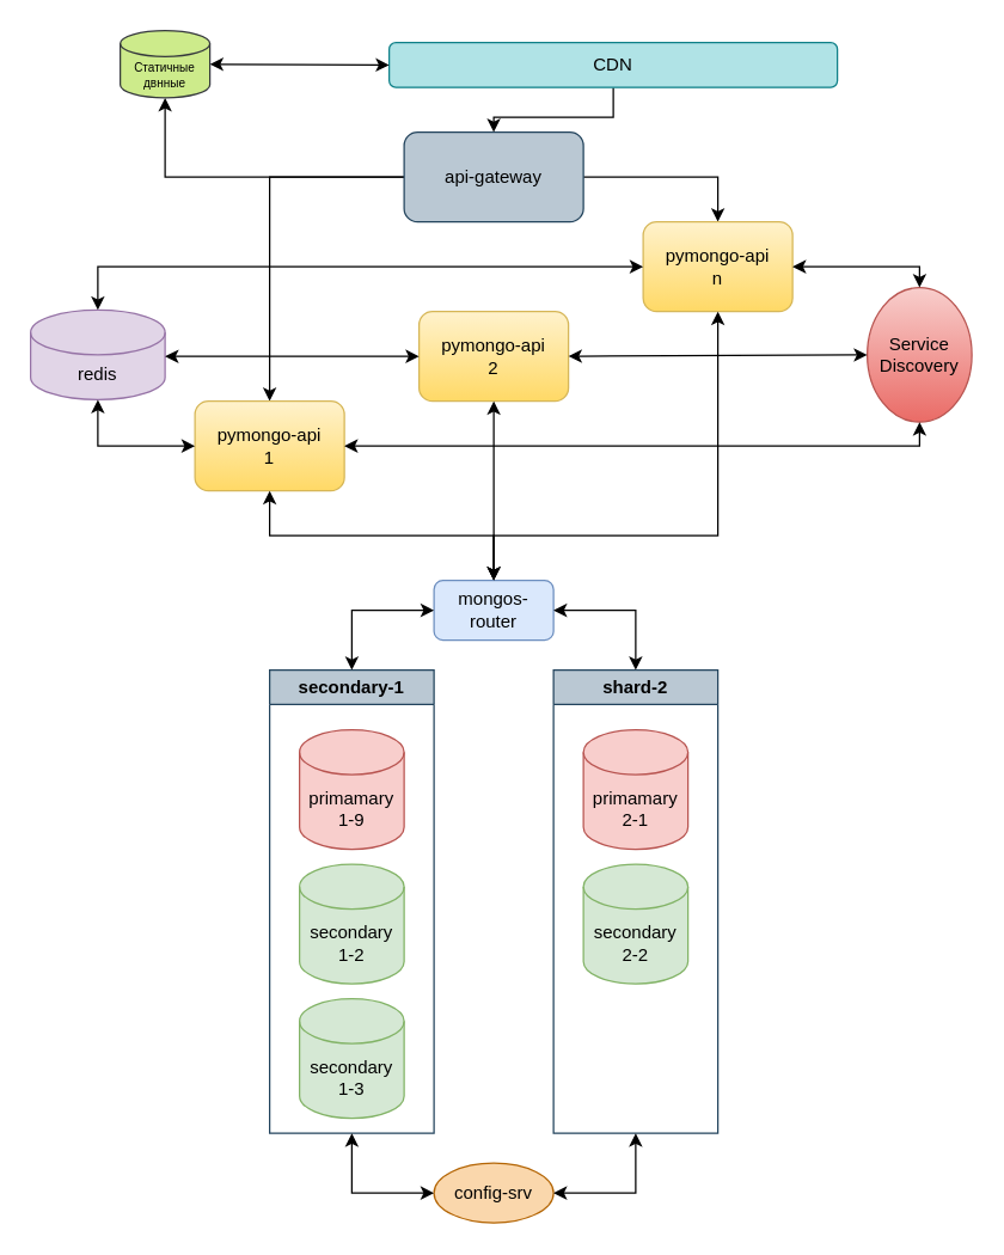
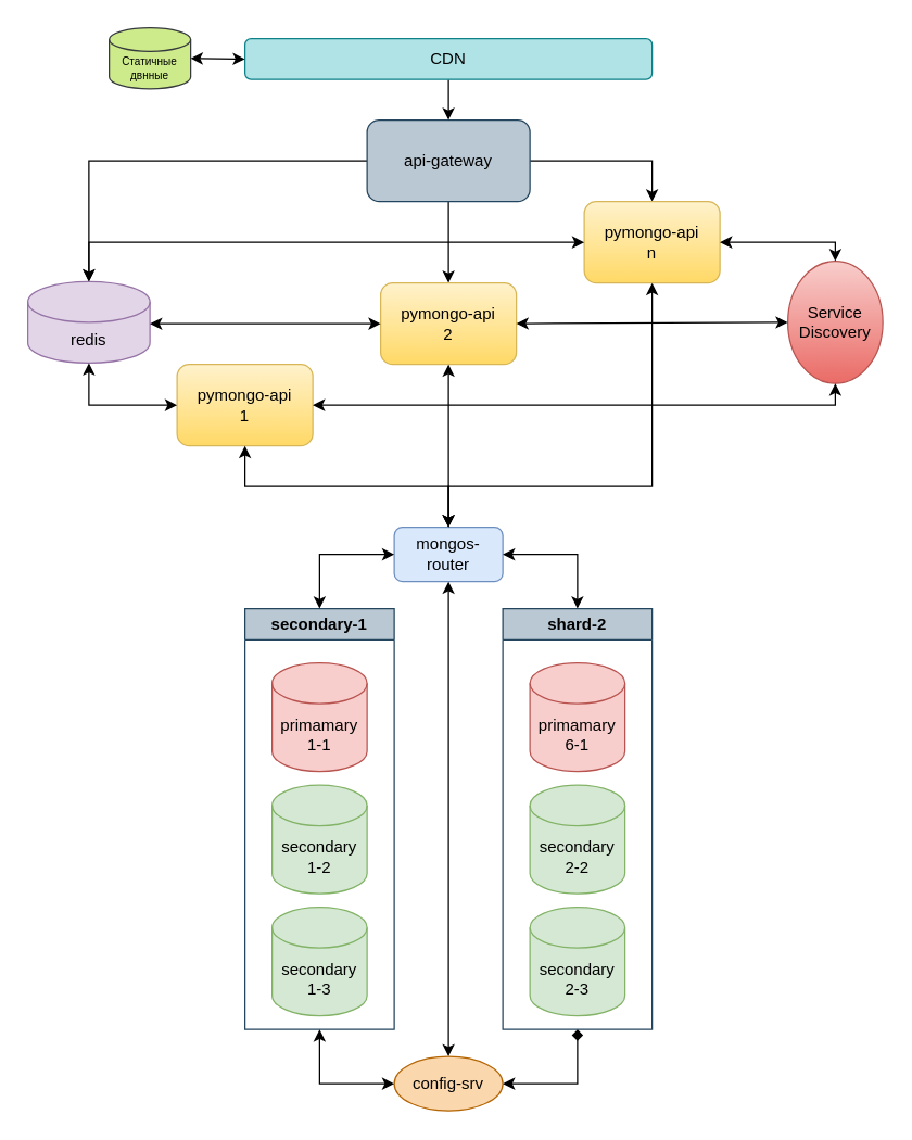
- <mxCell id="36" value="CDN" style="rounded=1;whiteSpace=wrap;html=1;fillColor=#b0e3e6;strokeColor=#0e8088;" vertex="1" parent="1"><mxGeometry x="260" y="28" width="300" height="30" as="geometry" /></mxCell>
+ <mxCell id="36" value="CDN" style="rounded=1;whiteSpace=wrap;html=1;fillColor=#b0e3e6;strokeColor=#0e8088;" vertex="1" parent="1"><mxGeometry x="180" y="28" width="300" height="30" as="geometry" /></mxCell>
- <mxCell id="19" style="edgeStyle=orthogonalEdgeStyle;rounded=0;orthogonalLoop=1;jettySize=auto;html=1;" parent="1" source="20" target="37" edge="1"><mxGeometry relative="1" as="geometry" /></mxCell>
+ <mxCell id="19" style="edgeStyle=orthogonalEdgeStyle;rounded=0;orthogonalLoop=1;jettySize=auto;html=1;" parent="1" source="20" target="22" edge="1"><mxGeometry relative="1" as="geometry" /></mxCell>
- <mxCell id="17" style="edgeStyle=orthogonalEdgeStyle;rounded=0;orthogonalLoop=1;jettySize=auto;html=1;" parent="1" source="20" target="21" edge="1"><mxGeometry relative="1" as="geometry" /></mxCell>
+ <mxCell id="17" style="edgeStyle=orthogonalEdgeStyle;rounded=0;orthogonalLoop=1;jettySize=auto;html=1;" parent="1" source="20" target="25" edge="1"><mxGeometry relative="1" as="geometry" /></mxCell>
- <mxCell id="3" value="primamary&lt;br&gt;1-9" style="shape=cylinder3;whiteSpace=wrap;html=1;boundedLbl=1;backgroundOutline=1;size=15;fillColor=#f8cecc;strokeColor=#b85450;" parent="2" vertex="1"><mxGeometry x="20" y="40" width="70" height="80" as="geometry" /></mxCell>
+ <mxCell id="3" value="primamary&lt;br&gt;1-1" style="shape=cylinder3;whiteSpace=wrap;html=1;boundedLbl=1;backgroundOutline=1;size=15;fillColor=#f8cecc;strokeColor=#b85450;" parent="2" vertex="1"><mxGeometry x="20" y="40" width="70" height="80" as="geometry" /></mxCell>
- <mxCell id="7" value="primamary&lt;br&gt;2-1" style="shape=cylinder3;whiteSpace=wrap;html=1;boundedLbl=1;backgroundOutline=1;size=15;fillColor=#f8cecc;strokeColor=#b85450;" parent="6" vertex="1"><mxGeometry x="20" y="40" width="70" height="80" as="geometry" /></mxCell>
+ <mxCell id="7" value="primamary&lt;br&gt;6-1" style="shape=cylinder3;whiteSpace=wrap;html=1;boundedLbl=1;backgroundOutline=1;size=15;fillColor=#f8cecc;strokeColor=#b85450;" parent="6" vertex="1"><mxGeometry x="20" y="40" width="70" height="80" as="geometry" /></mxCell>
+ <mxCell id="13" value="" style="endArrow=classic;startArrow=classic;html=1;rounded=0;entryX=0.5;entryY=1;entryDx=0;entryDy=0;exitX=0.5;exitY=0;exitDx=0;exitDy=0;" parent="1" source="14" target="10" edge="1"><mxGeometry width="50" height="50" relative="1" as="geometry"><mxPoint x="330" y="608" as="sourcePoint" /><mxPoint x="360" y="468" as="targetPoint" /></mxGeometry></mxCell>
+ <mxCell id="9" value="secondary&lt;br&gt;2-3" style="shape=cylinder3;whiteSpace=wrap;html=1;boundedLbl=1;backgroundOutline=1;size=15;fillColor=#d5e8d4;strokeColor=#82b366;" parent="6" vertex="1"><mxGeometry x="20" y="220" width="70" height="80" as="geometry" /></mxCell>
- <mxCell id="16" value="" style="endArrow=classic;startArrow=classic;html=1;rounded=0;entryX=0.5;entryY=1;entryDx=0;entryDy=0;exitX=1;exitY=0.5;exitDx=0;exitDy=0;" parent="1" source="14" target="6" edge="1"><mxGeometry width="50" height="50" relative="1" as="geometry"><mxPoint x="430" y="868" as="sourcePoint" /><mxPoint x="480" y="818" as="targetPoint" /><Array as="points"><mxPoint x="425" y="798" /></Array></mxGeometry></mxCell>
+ <mxCell id="16" value="" style="endArrow=diamond;startArrow=classic;html=1;rounded=0;entryX=0.5;entryY=1;entryDx=0;entryDy=0;exitX=1;exitY=0.5;exitDx=0;exitDy=0;" parent="1" source="14" target="6" edge="1"><mxGeometry width="50" height="50" relative="1" as="geometry"><mxPoint x="430" y="868" as="sourcePoint" /><mxPoint x="480" y="818" as="targetPoint" /><Array as="points"><mxPoint x="425" y="798" /></Array></mxGeometry></mxCell>
